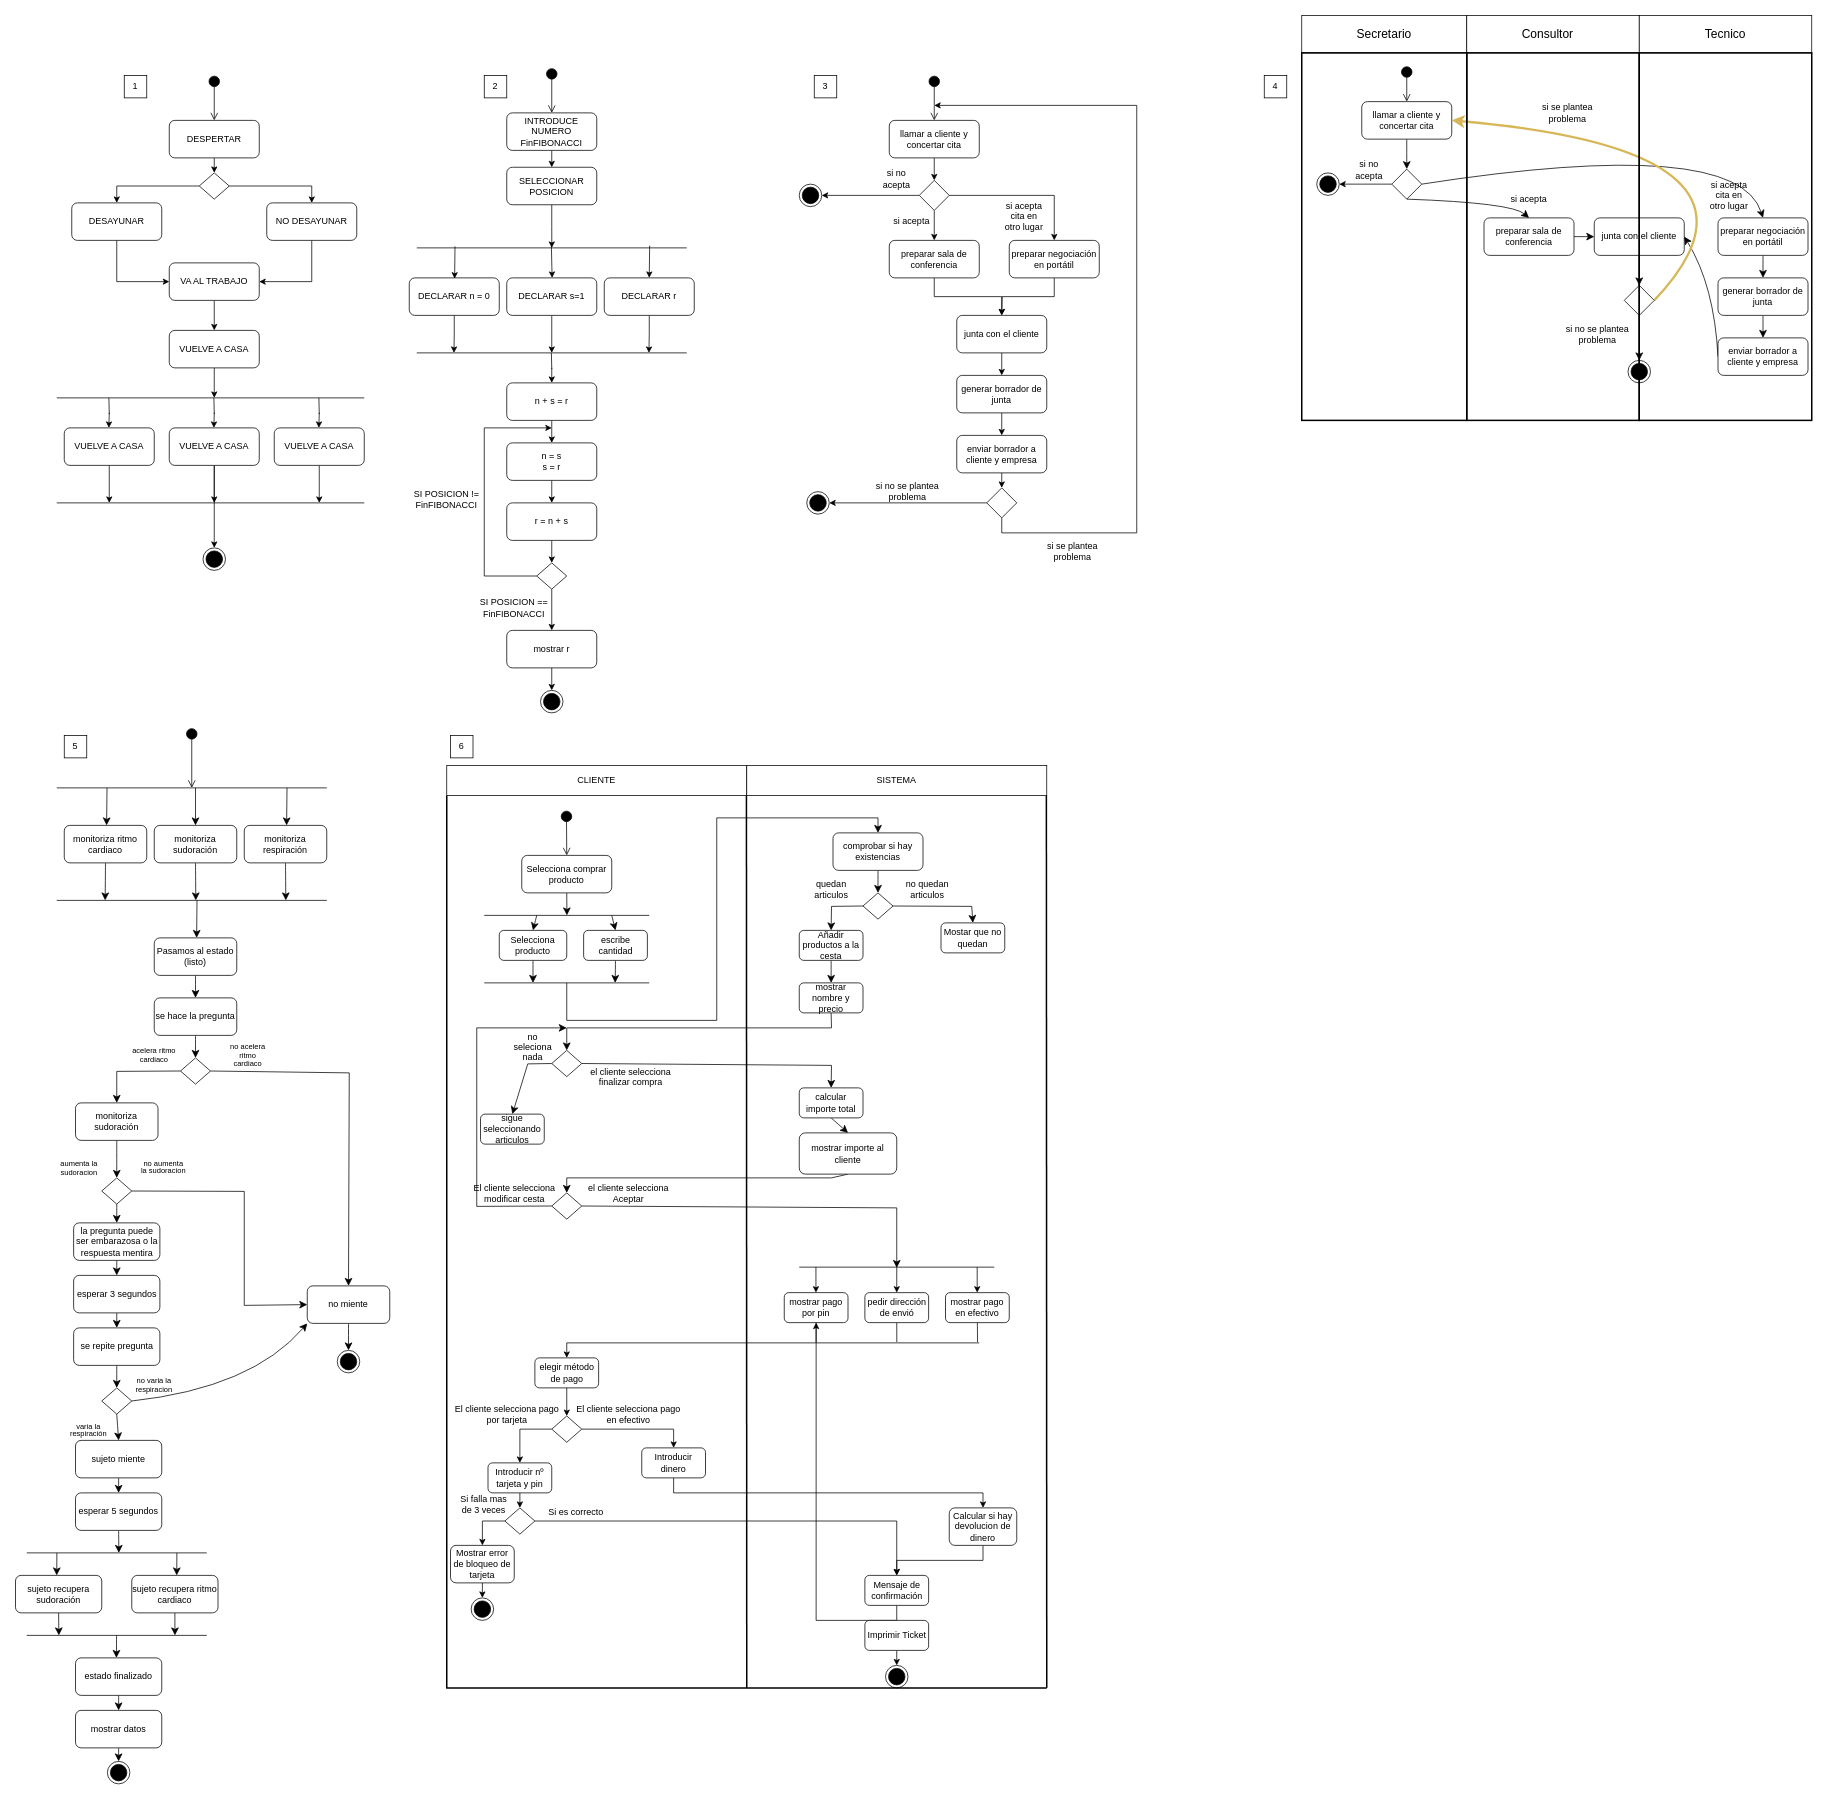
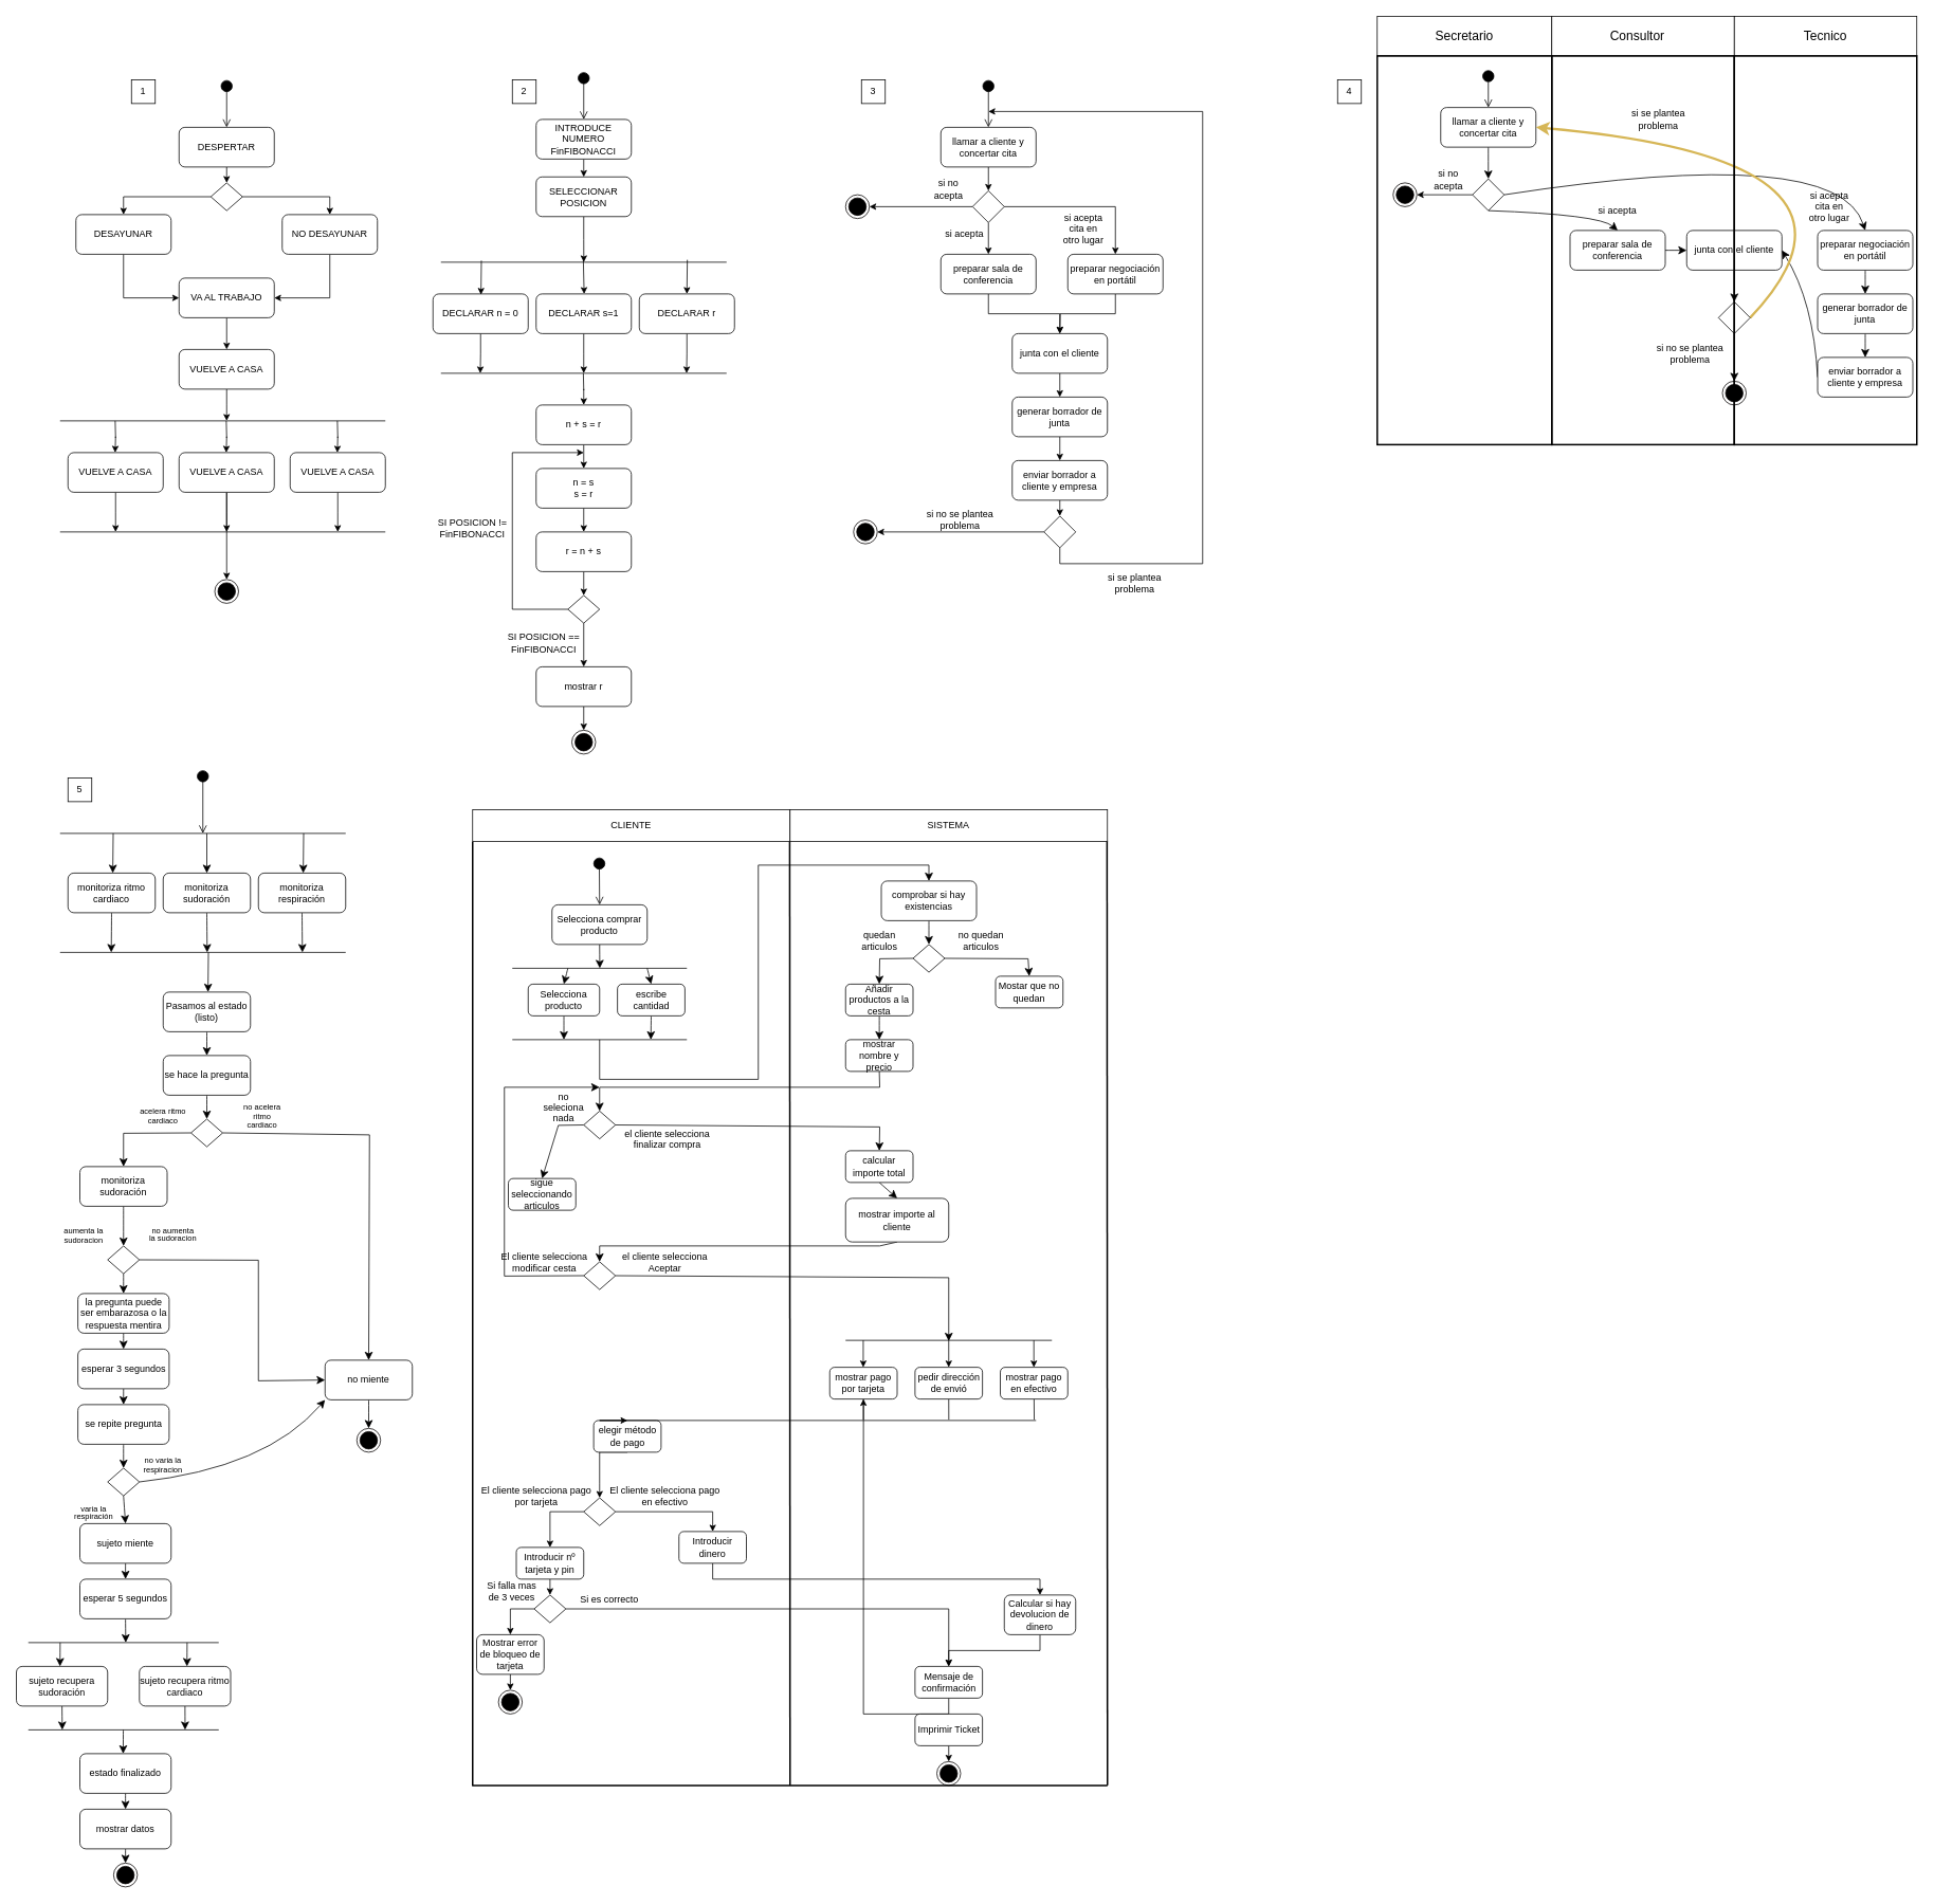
- <mxCell id="189" value="6" style="rounded=0;whiteSpace=wrap;html=1;" parent="1" vertex="1"><mxGeometry x="600" y="980" width="30" height="30" as="geometry" /></mxCell>
- <mxCell id="234" value="mostrar pago por pin" style="rounded=1;whiteSpace=wrap;html=1;" vertex="1" parent="1"><mxGeometry x="1045" y="1723" width="85" height="40" as="geometry" /></mxCell>
+ <mxCell id="234" value="mostrar pago por tarjeta" style="rounded=1;whiteSpace=wrap;html=1;" vertex="1" parent="1"><mxGeometry x="1045" y="1723" width="85" height="40" as="geometry" /></mxCell>
- <mxCell id="232" value="elegir método de pago" style="rounded=1;whiteSpace=wrap;html=1;" parent="1" vertex="1"><mxGeometry x="712.5" y="1810" width="85" height="40" as="geometry" /></mxCell>
+ <mxCell id="232" value="elegir método de pago" style="rounded=1;whiteSpace=wrap;html=1;" parent="1" vertex="1"><mxGeometry x="747.5" y="1790" width="85" height="40" as="geometry" /></mxCell>
